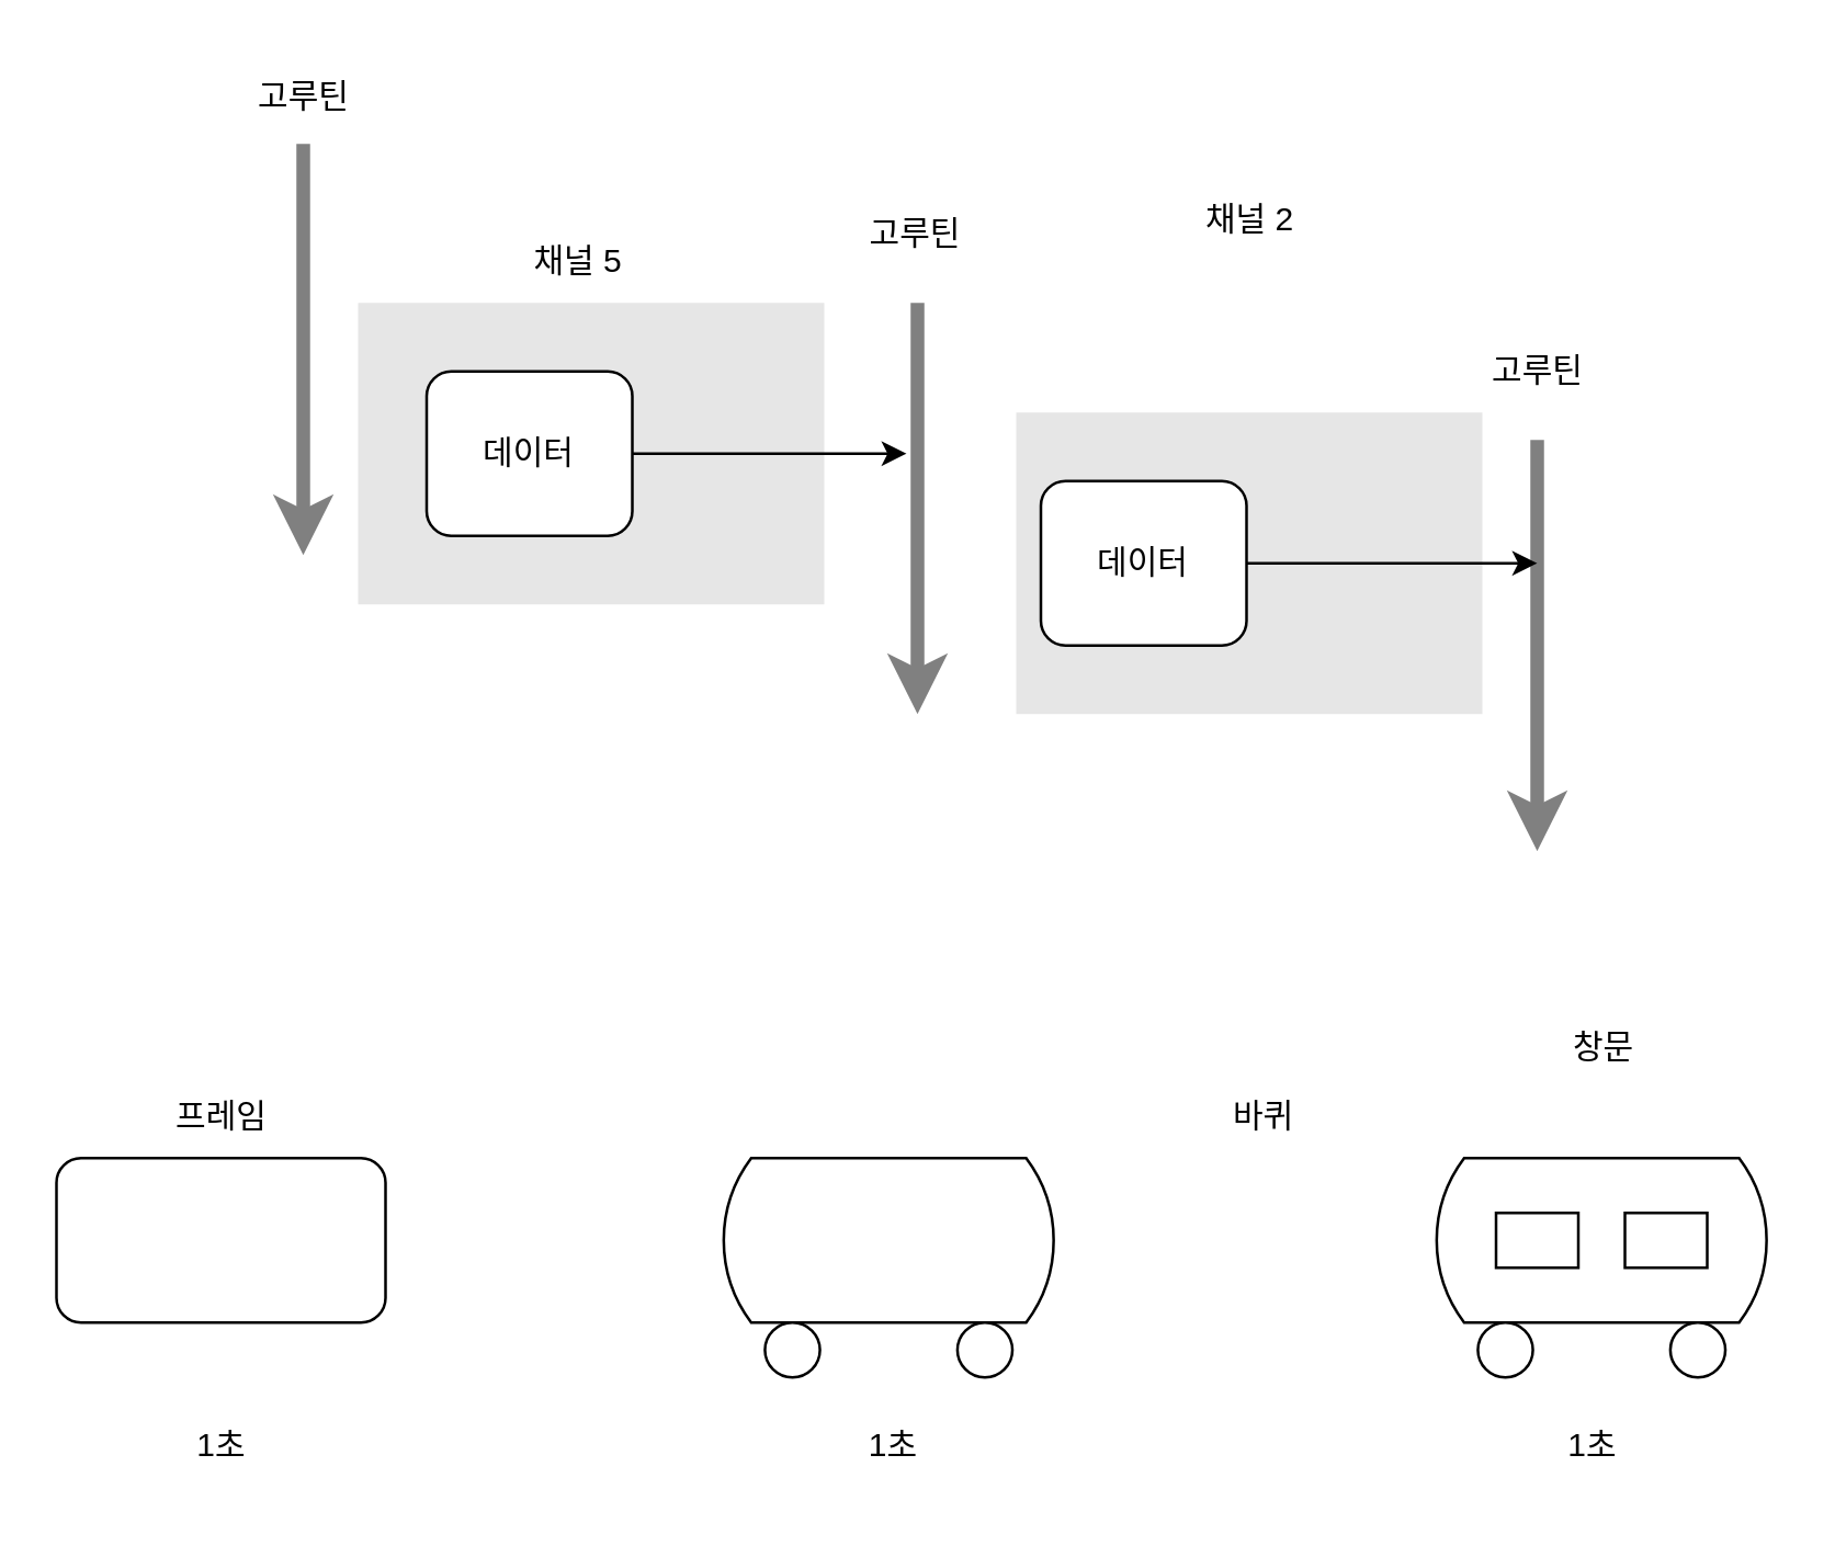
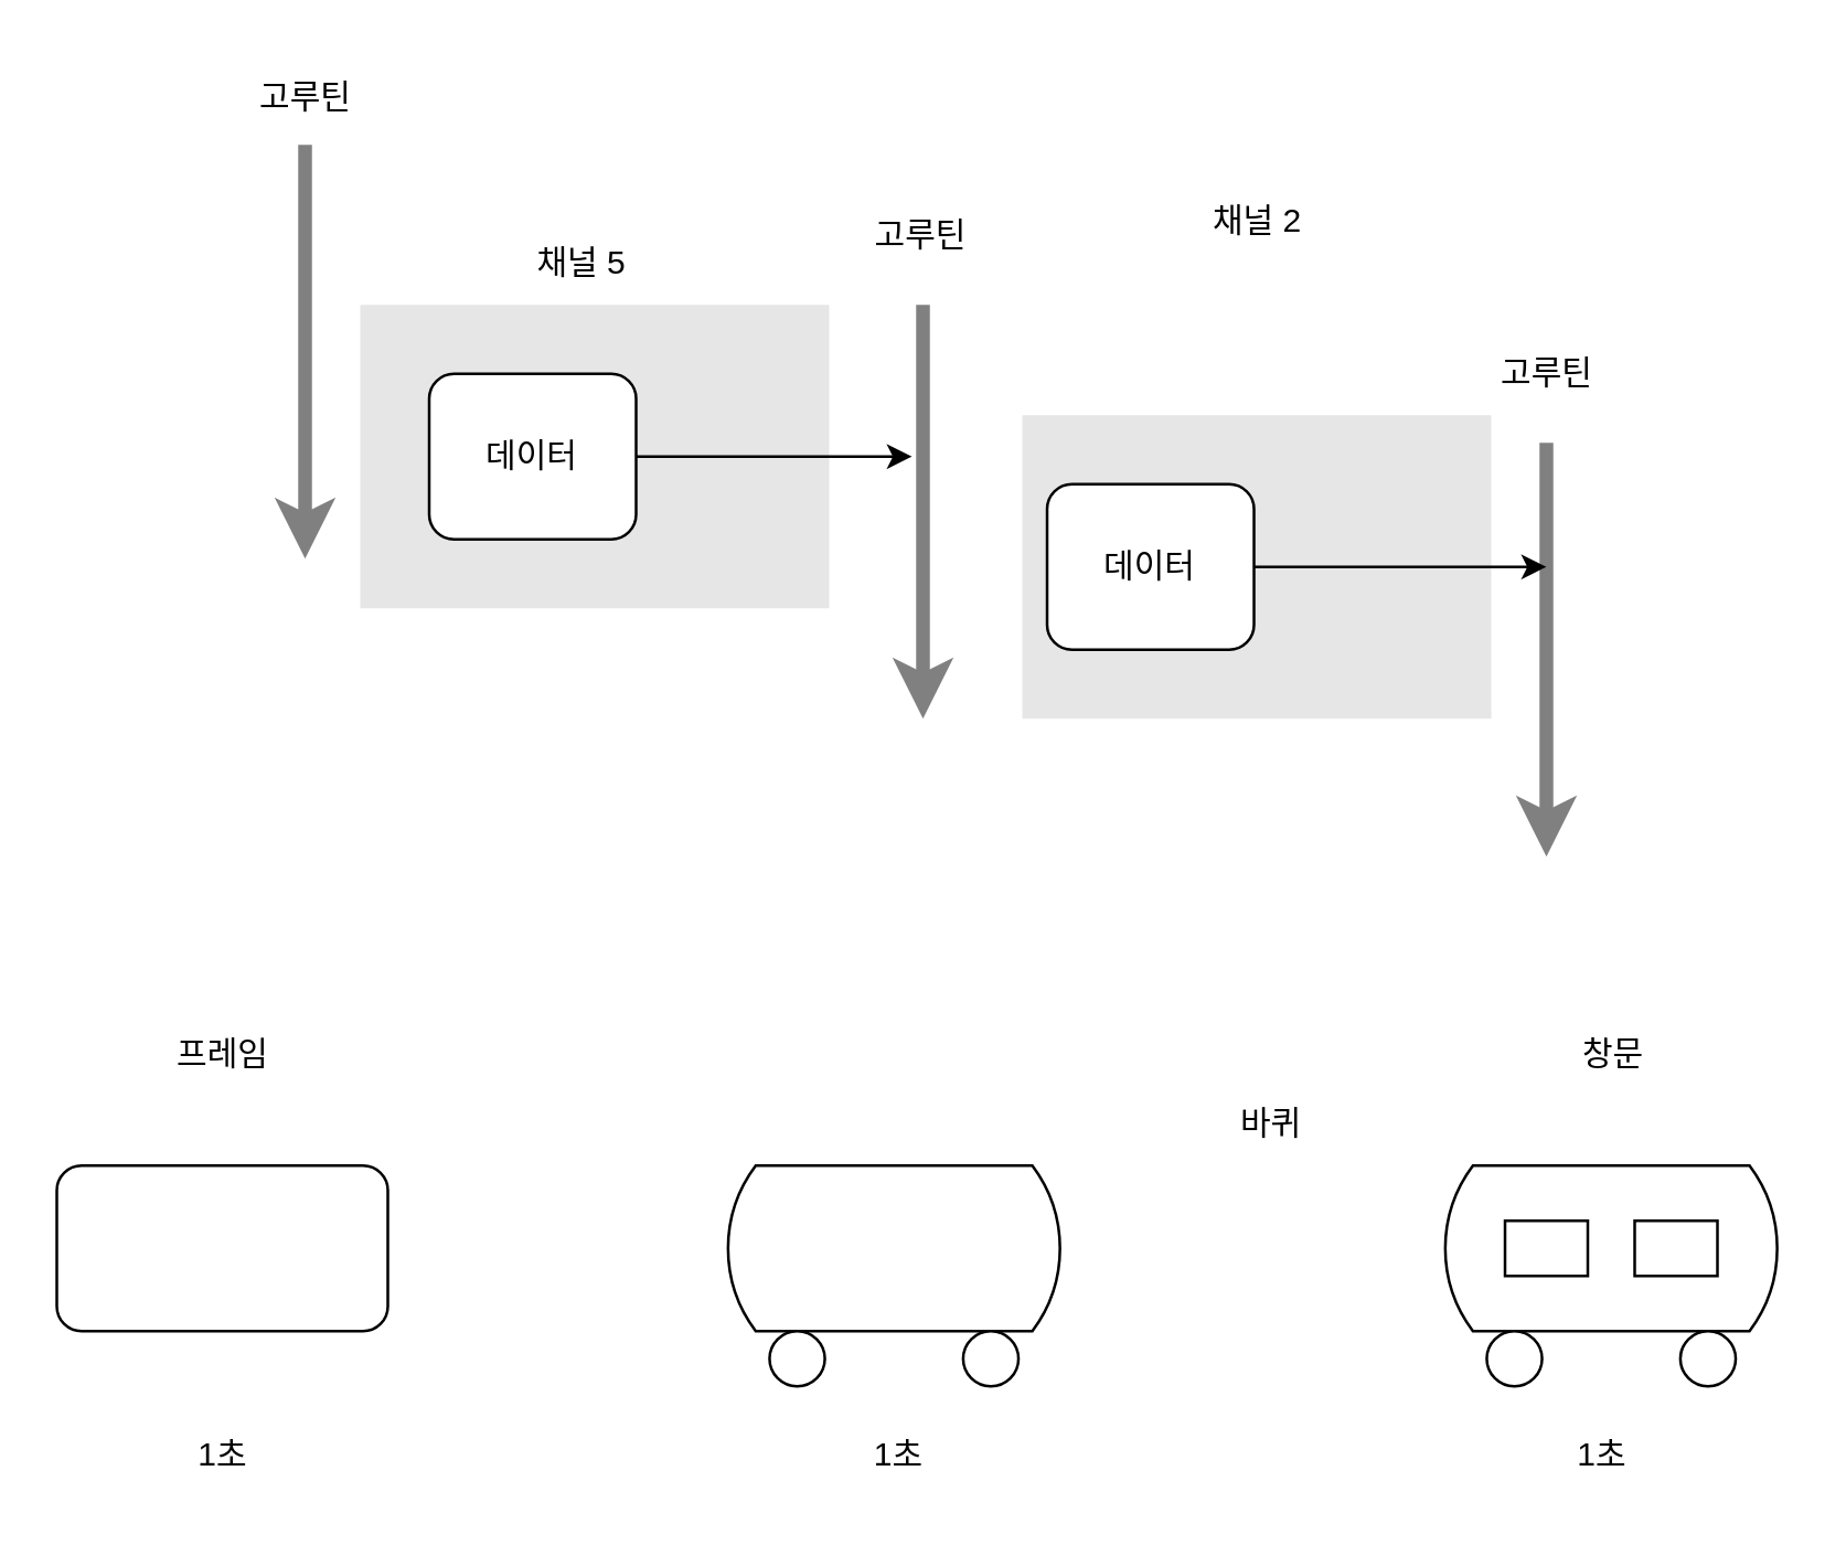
- <mxCell id="22" value="프레임" style="text;html=1;align=center;verticalAlign=middle;resizable=0;points=[];autosize=1;strokeColor=none;fillColor=none;" vertex="1" parent="1"><mxGeometry x="55" y="392" width="50" height="30" as="geometry" /></mxCell>
+ <mxCell id="22" value="프레임" style="text;html=1;align=center;verticalAlign=middle;resizable=0;points=[];autosize=1;strokeColor=none;fillColor=none;" vertex="1" parent="1"><mxGeometry x="55" y="367" width="50" height="30" as="geometry" /></mxCell>
